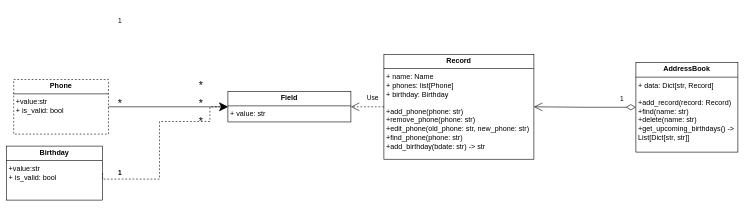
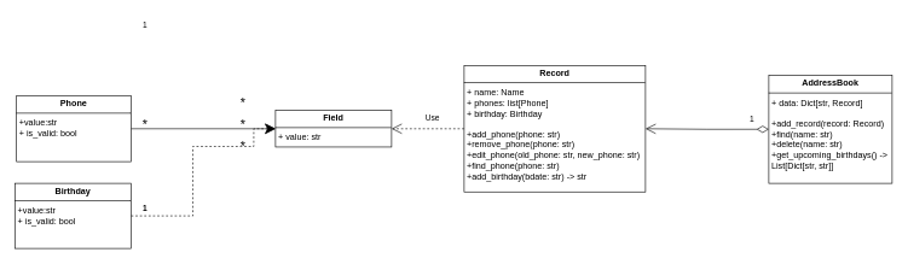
- <mxCell id="8" value="&lt;p style=&quot;margin:0px;margin-top:4px;text-align:center;&quot;&gt;&lt;b&gt;Phone&lt;/b&gt;&lt;/p&gt;&lt;hr size=&quot;1&quot; style=&quot;border-style:solid;&quot;&gt;&lt;p style=&quot;margin:0px;margin-left:4px;&quot;&gt;+value:str&lt;br&gt;&lt;/p&gt;&lt;p style=&quot;margin:0px;margin-left:4px;&quot;&gt;+ is_valid: bool&lt;br&gt;&lt;/p&gt;" style="verticalAlign=top;align=left;overflow=fill;html=1;whiteSpace=wrap;dashed=1;" parent="1" vertex="1"><mxGeometry x="22" y="132" width="158" height="91" as="geometry" /></mxCell>
+ <mxCell id="8" value="&lt;p style=&quot;margin:0px;margin-top:4px;text-align:center;&quot;&gt;&lt;b&gt;Phone&lt;/b&gt;&lt;/p&gt;&lt;hr size=&quot;1&quot; style=&quot;border-style:solid;&quot;&gt;&lt;p style=&quot;margin:0px;margin-left:4px;&quot;&gt;+value:str&lt;br&gt;&lt;/p&gt;&lt;p style=&quot;margin:0px;margin-left:4px;&quot;&gt;+ is_valid: bool&lt;br&gt;&lt;/p&gt;" style="verticalAlign=top;align=left;overflow=fill;html=1;whiteSpace=wrap;" parent="1" vertex="1"><mxGeometry x="22" y="132" width="158" height="91" as="geometry" /></mxCell>
- <mxCell id="7" value="&lt;p style=&quot;margin:0px;margin-top:4px;text-align:center;&quot;&gt;&lt;b&gt;Field&lt;/b&gt;&lt;/p&gt;&lt;hr size=&quot;1&quot; style=&quot;border-style:solid;&quot;&gt;&lt;p style=&quot;margin:0px;margin-left:4px;&quot;&gt;+ value: str&lt;/p&gt;&lt;p style=&quot;margin:0px;margin-left:4px;&quot;&gt;&lt;br&gt;&lt;/p&gt;" style="verticalAlign=top;align=left;overflow=fill;html=1;whiteSpace=wrap;" parent="1" vertex="1"><mxGeometry x="379" y="152.25" width="205" height="50.5" as="geometry" /></mxCell>
+ <mxCell id="7" value="&lt;p style=&quot;margin:0px;margin-top:4px;text-align:center;&quot;&gt;&lt;b&gt;Field&lt;/b&gt;&lt;/p&gt;&lt;hr size=&quot;1&quot; style=&quot;border-style:solid;&quot;&gt;&lt;p style=&quot;margin:0px;margin-left:4px;&quot;&gt;+ value: str&lt;/p&gt;&lt;p style=&quot;margin:0px;margin-left:4px;&quot;&gt;&lt;br&gt;&lt;/p&gt;" style="verticalAlign=top;align=left;overflow=fill;html=1;whiteSpace=wrap;" parent="1" vertex="1"><mxGeometry x="379" y="152.25" width="160" height="50.5" as="geometry" /></mxCell>
- <mxCell id="9" value="&lt;p style=&quot;margin:0px;margin-top:4px;text-align:center;&quot;&gt;&lt;b&gt;Birthday&lt;/b&gt;&lt;/p&gt;&lt;hr size=&quot;1&quot; style=&quot;border-style:solid;&quot;&gt;&lt;p style=&quot;margin:0px;margin-left:4px;&quot;&gt;+value:str&lt;br&gt;&lt;/p&gt;&lt;p style=&quot;margin:0px;margin-left:4px;&quot;&gt;+ is_valid: bool&lt;br&gt;&lt;/p&gt;&lt;p style=&quot;margin:0px;margin-left:4px;&quot;&gt;&lt;span style=&quot;white-space: pre;&quot;&gt;&#09;&lt;/span&gt;&lt;br&gt;&lt;/p&gt;" style="verticalAlign=top;align=left;overflow=fill;html=1;whiteSpace=wrap;" parent="1" vertex="1"><mxGeometry x="10" y="243" width="160" height="90" as="geometry" /></mxCell>
+ <mxCell id="9" value="&lt;p style=&quot;margin:0px;margin-top:4px;text-align:center;&quot;&gt;&lt;b&gt;Birthday&lt;/b&gt;&lt;/p&gt;&lt;hr size=&quot;1&quot; style=&quot;border-style:solid;&quot;&gt;&lt;p style=&quot;margin:0px;margin-left:4px;&quot;&gt;+value:str&lt;br&gt;&lt;/p&gt;&lt;p style=&quot;margin:0px;margin-left:4px;&quot;&gt;+ is_valid: bool&lt;br&gt;&lt;/p&gt;&lt;p style=&quot;margin:0px;margin-left:4px;&quot;&gt;&lt;span style=&quot;white-space: pre;&quot;&gt;&#09;&lt;/span&gt;&lt;br&gt;&lt;/p&gt;" style="verticalAlign=top;align=left;overflow=fill;html=1;whiteSpace=wrap;" parent="1" vertex="1"><mxGeometry x="20" y="253" width="160" height="90" as="geometry" /></mxCell>
